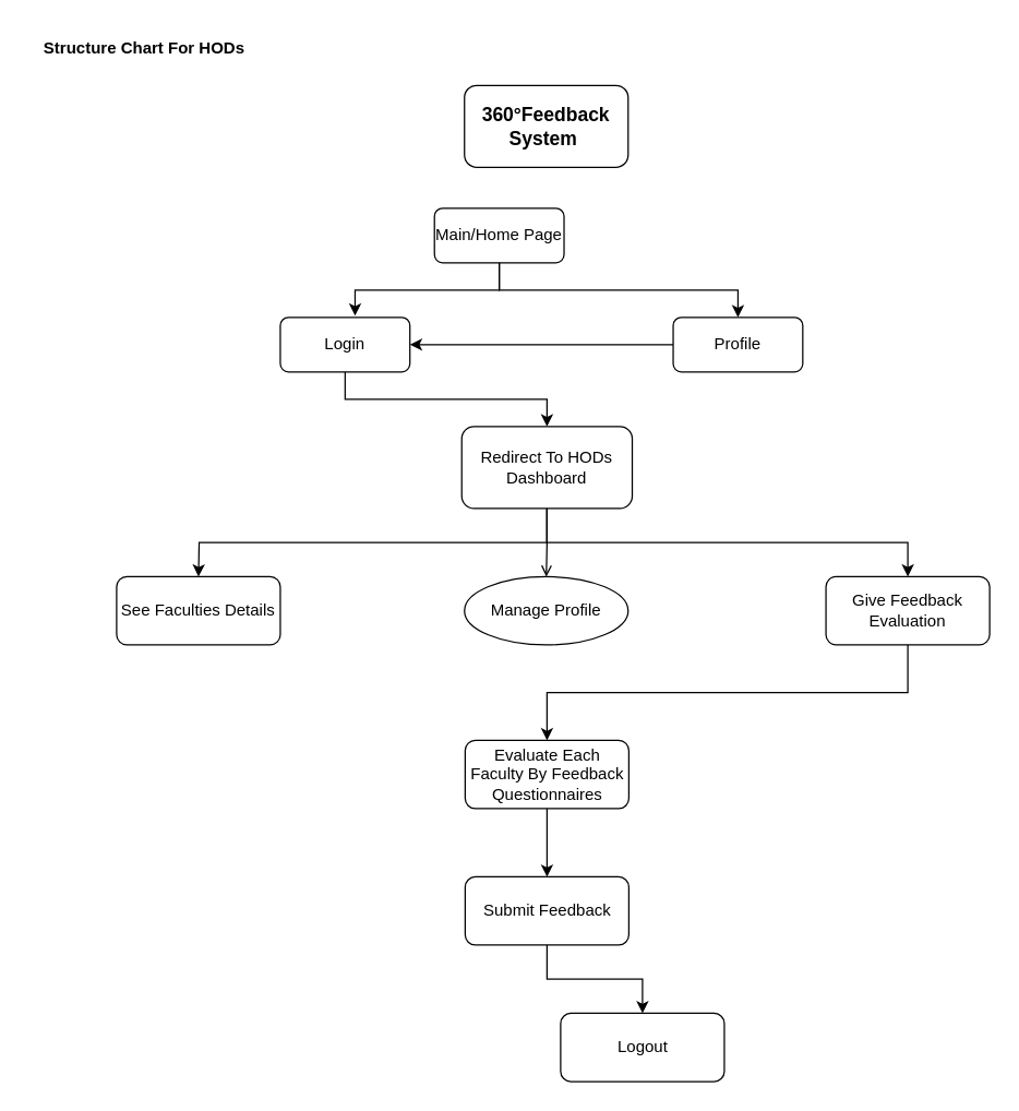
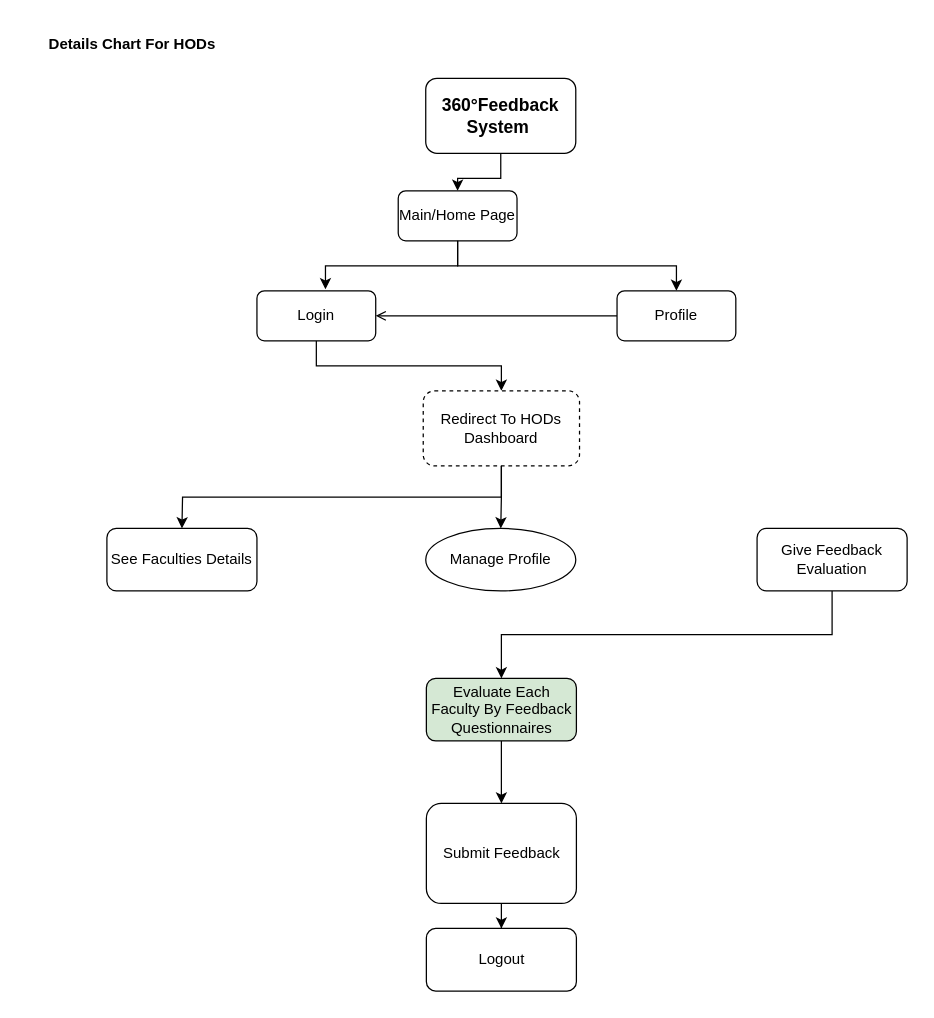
- <mxCell id="16" value="&lt;b&gt;Structure Chart For HODs&lt;/b&gt;" style="text;html=1;align=center;verticalAlign=middle;resizable=0;points=[];autosize=1;strokeColor=none;fillColor=none;" vertex="1" parent="1"><mxGeometry x="20" y="20" width="170" height="30" as="geometry" /></mxCell>
+ <mxCell id="16" value="&lt;b&gt;Details Chart For HODs&lt;/b&gt;" style="text;html=1;align=center;verticalAlign=middle;resizable=0;points=[];autosize=1;strokeColor=none;fillColor=none;" vertex="1" parent="1"><mxGeometry x="20" y="20" width="170" height="30" as="geometry" /></mxCell>
+ <mxCell id="2" value="" style="edgeStyle=orthogonalEdgeStyle;rounded=0;orthogonalLoop=1;jettySize=auto;html=1;" edge="1" parent="1" source="3" target="5"><mxGeometry relative="1" as="geometry" /></mxCell>
- <mxCell id="12" style="edgeStyle=orthogonalEdgeStyle;rounded=0;orthogonalLoop=1;jettySize=auto;html=1;exitX=0;exitY=0.5;exitDx=0;exitDy=0;" edge="1" parent="1" source="13" target="7"><mxGeometry relative="1" as="geometry" /></mxCell>
+ <mxCell id="12" style="edgeStyle=orthogonalEdgeStyle;rounded=0;orthogonalLoop=1;jettySize=auto;html=1;exitX=0;exitY=0.5;exitDx=0;exitDy=0;endArrow=open;" edge="1" parent="1" source="13" target="7"><mxGeometry relative="1" as="geometry" /></mxCell>
- <mxCell id="11" value="Redirect To HODs&lt;div&gt;Dashboard&lt;/div&gt;" style="rounded=1;whiteSpace=wrap;html=1;" vertex="1" parent="1"><mxGeometry x="338" y="312" width="125" height="60" as="geometry" /></mxCell>
+ <mxCell id="11" value="Redirect To HODs&lt;div&gt;Dashboard&lt;/div&gt;" style="rounded=1;whiteSpace=wrap;html=1;dashed=1;" vertex="1" parent="1"><mxGeometry x="338" y="312" width="125" height="60" as="geometry" /></mxCell>
- <mxCell id="10" style="edgeStyle=orthogonalEdgeStyle;rounded=0;orthogonalLoop=1;jettySize=auto;html=1;exitX=0.5;exitY=1;exitDx=0;exitDy=0;entryX=0.5;entryY=0;entryDx=0;entryDy=0;" edge="1" parent="1" source="11" target="20"><mxGeometry relative="1" as="geometry" /></mxCell>
- <mxCell id="9" style="edgeStyle=orthogonalEdgeStyle;rounded=0;orthogonalLoop=1;jettySize=auto;html=1;exitX=0.5;exitY=1;exitDx=0;exitDy=0;entryX=0.5;entryY=0;entryDx=0;entryDy=0;endArrow=open;" edge="1" parent="1" source="11" target="18"><mxGeometry relative="1" as="geometry" /></mxCell>
+ <mxCell id="9" style="edgeStyle=orthogonalEdgeStyle;rounded=0;orthogonalLoop=1;jettySize=auto;html=1;exitX=0.5;exitY=1;exitDx=0;exitDy=0;entryX=0.5;entryY=0;entryDx=0;entryDy=0;" edge="1" parent="1" source="11" target="18"><mxGeometry relative="1" as="geometry" /></mxCell>
- <mxCell id="22" value="Evaluate Each Faculty By Feedback Questionnaires" style="rounded=1;whiteSpace=wrap;html=1;" vertex="1" parent="1"><mxGeometry x="340.5" y="542" width="120" height="50" as="geometry" /></mxCell>
+ <mxCell id="22" value="Evaluate Each Faculty By Feedback Questionnaires" style="rounded=1;whiteSpace=wrap;html=1;fillColor=#d5e8d4;" vertex="1" parent="1"><mxGeometry x="340.5" y="542" width="120" height="50" as="geometry" /></mxCell>
- <mxCell id="24" value="Submit Feedback" style="rounded=1;whiteSpace=wrap;html=1;" vertex="1" parent="1"><mxGeometry x="340.5" y="642" width="120" height="50" as="geometry" /></mxCell>
+ <mxCell id="24" value="Submit Feedback" style="rounded=1;whiteSpace=wrap;html=1;" vertex="1" parent="1"><mxGeometry x="340.5" y="642" width="120" height="80" as="geometry" /></mxCell>
- <mxCell id="25" value="Logout" style="rounded=1;whiteSpace=wrap;html=1;" vertex="1" parent="1"><mxGeometry x="410.5" y="742" width="120" height="50" as="geometry" /></mxCell>
+ <mxCell id="25" value="Logout" style="rounded=1;whiteSpace=wrap;html=1;" vertex="1" parent="1"><mxGeometry x="340.5" y="742" width="120" height="50" as="geometry" /></mxCell>
